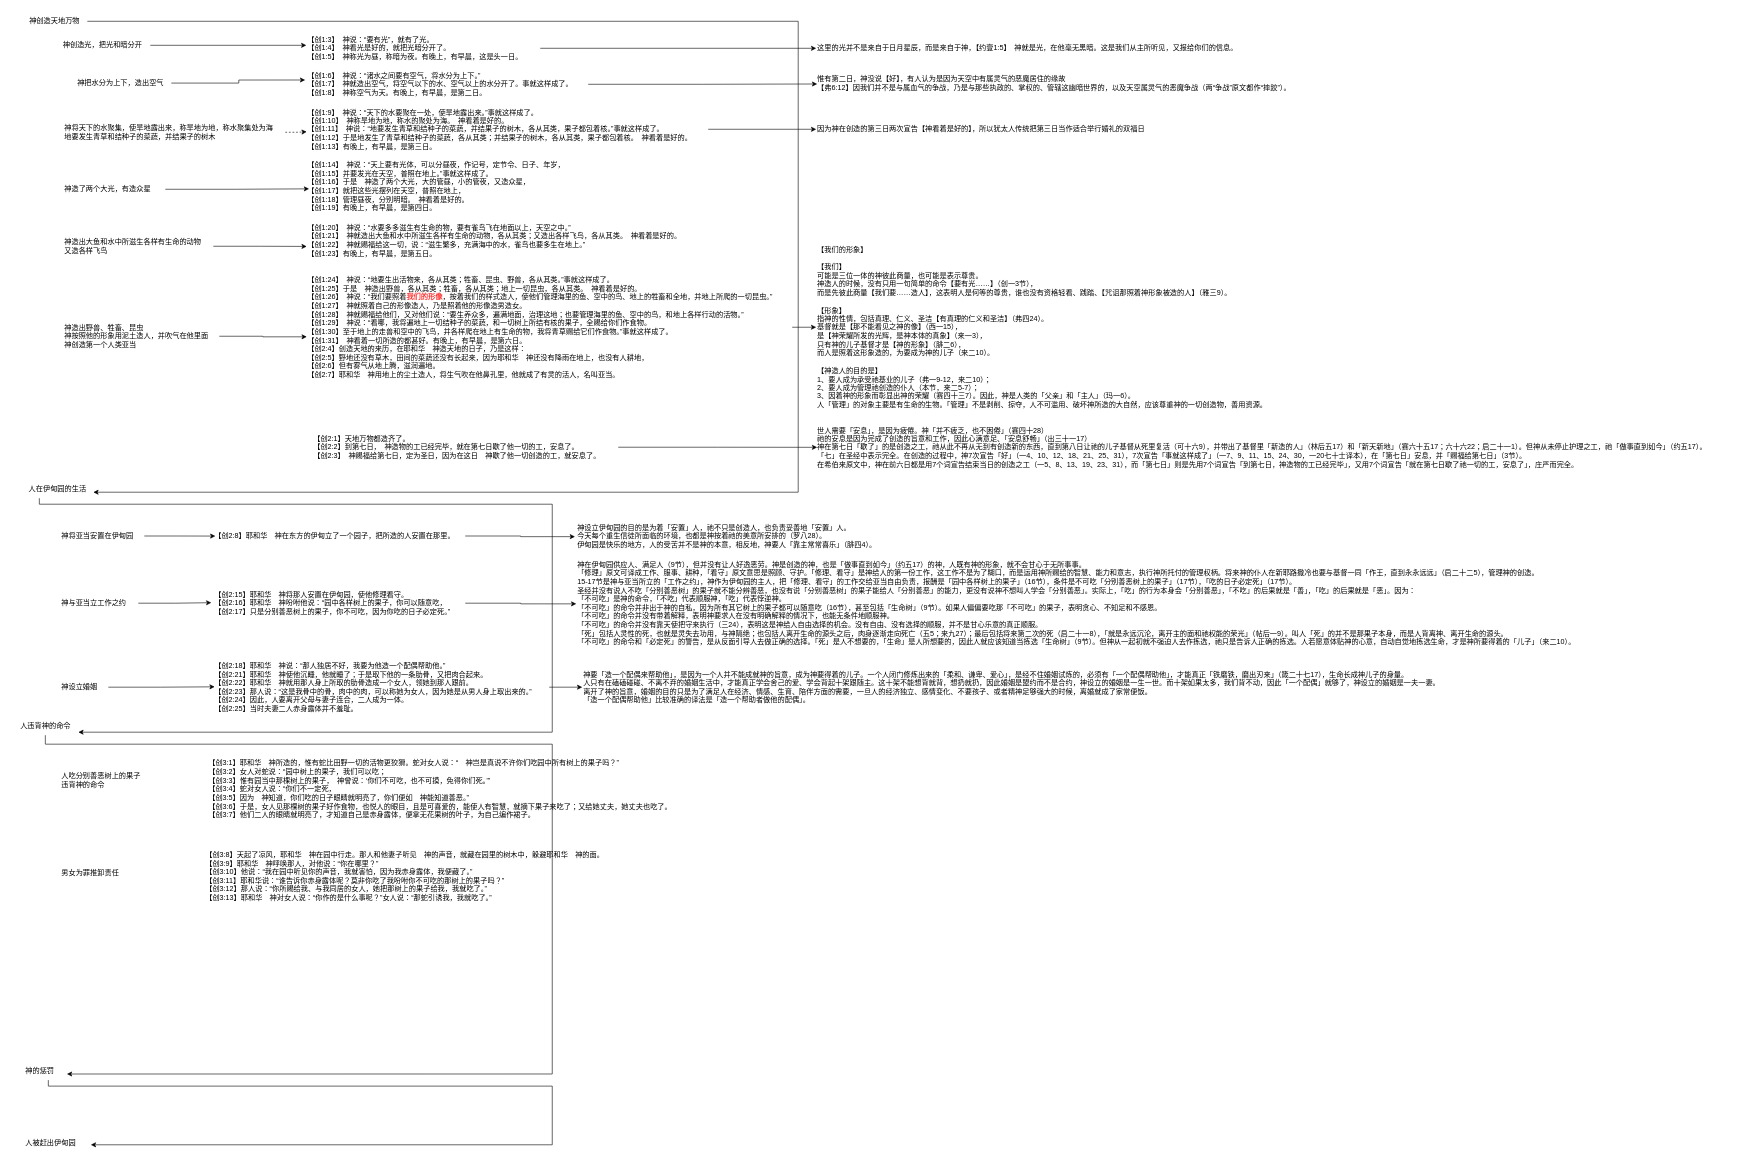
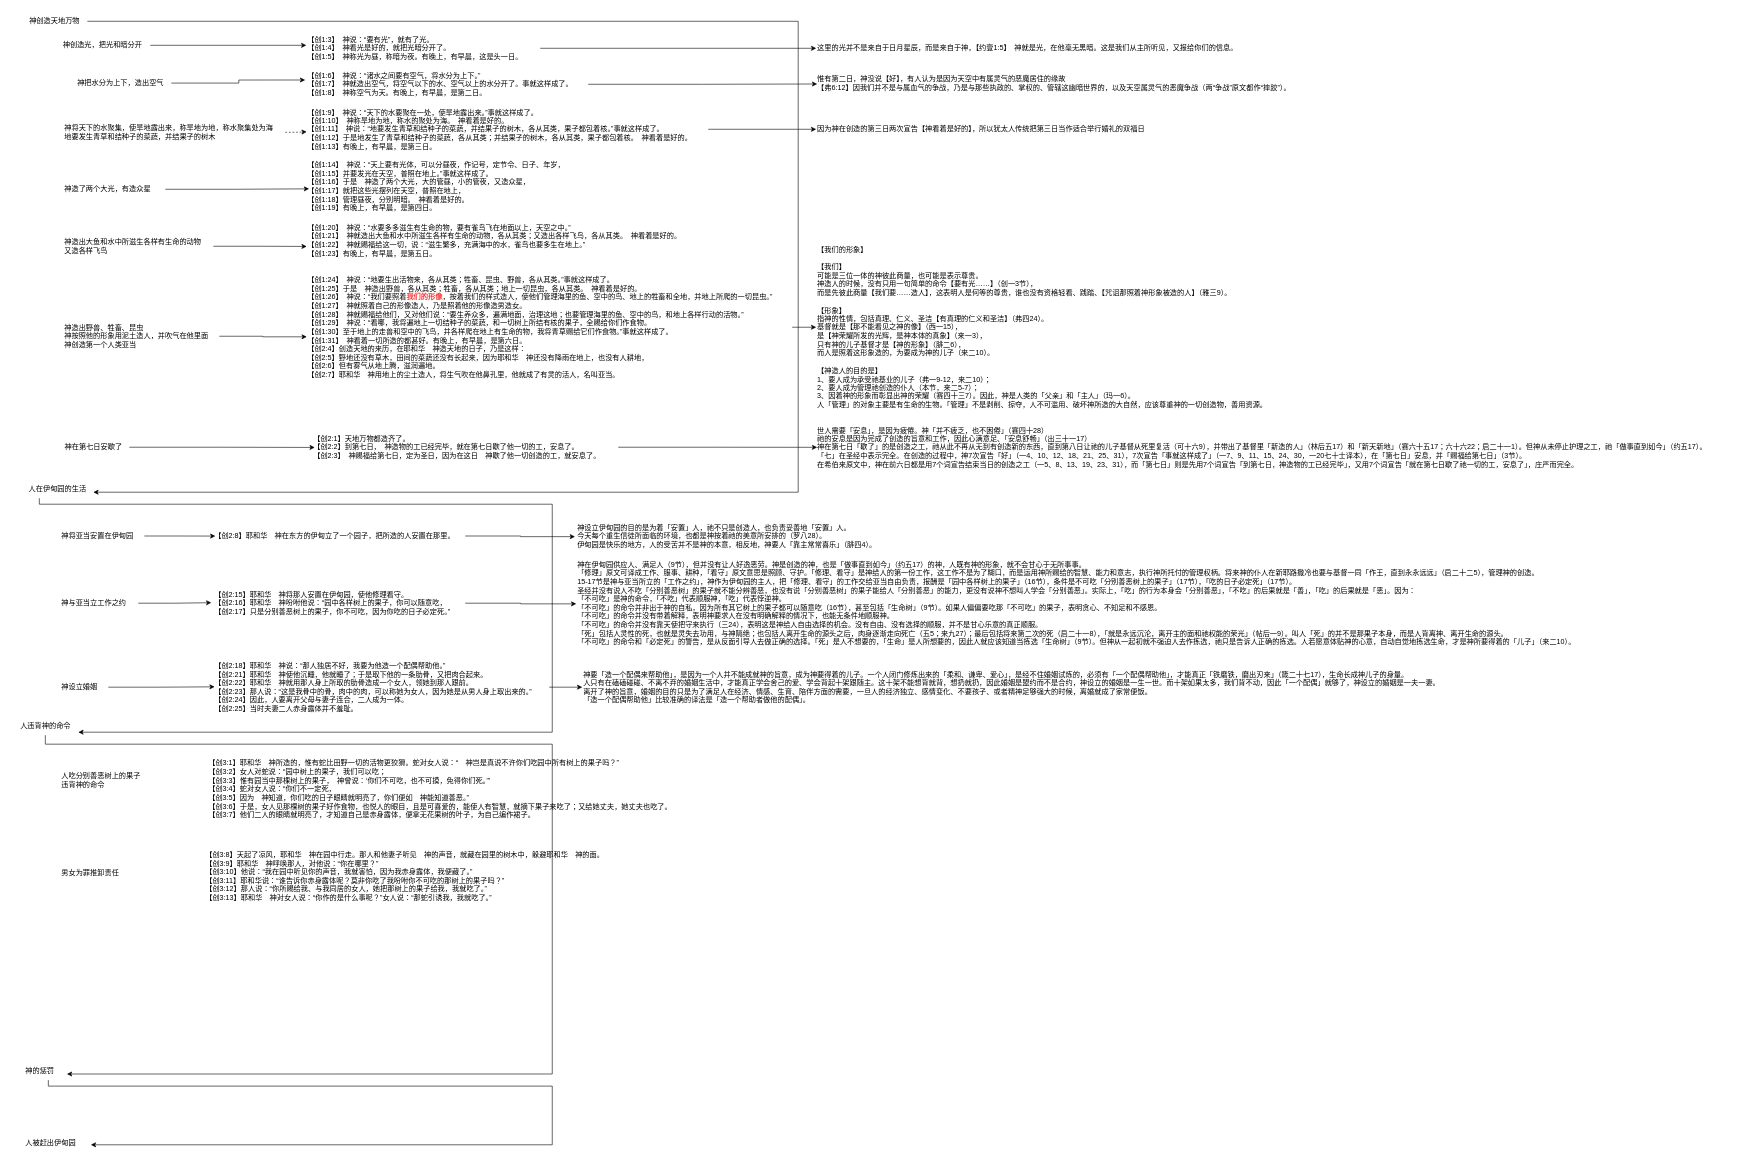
+ <mxCell id="35" value="神在第七日安歇了" style="text;html=1;align=center;verticalAlign=middle;resizable=0;points=[];autosize=1;strokeColor=none;fillColor=none;" vertex="1" parent="1"><mxGeometry x="95" y="730" width="120" height="30" as="geometry" /></mxCell>
+ <mxCell id="37" style="edgeStyle=orthogonalEdgeStyle;rounded=0;orthogonalLoop=1;jettySize=auto;html=1;entryX=0.008;entryY=0.506;entryDx=0;entryDy=0;entryPerimeter=0;" edge="1" parent="1" source="35" target="18"><mxGeometry relative="1" as="geometry" /></mxCell>
